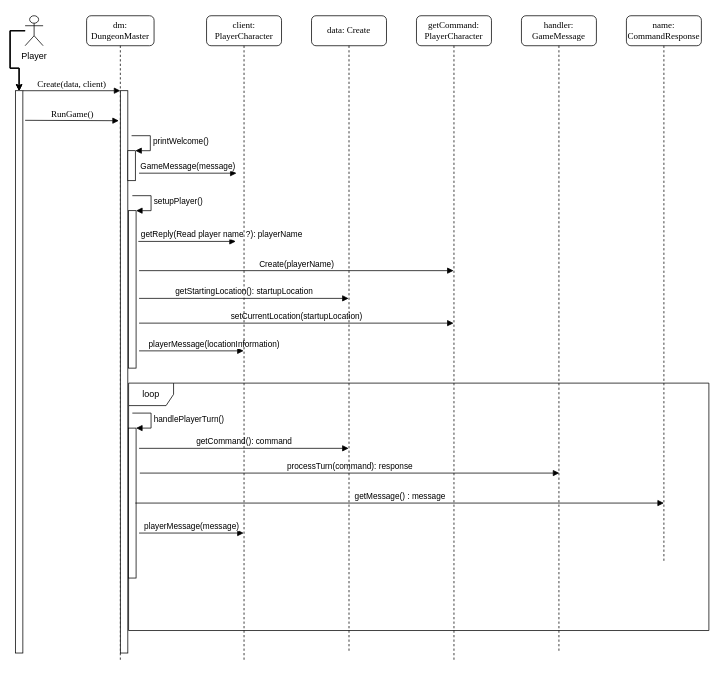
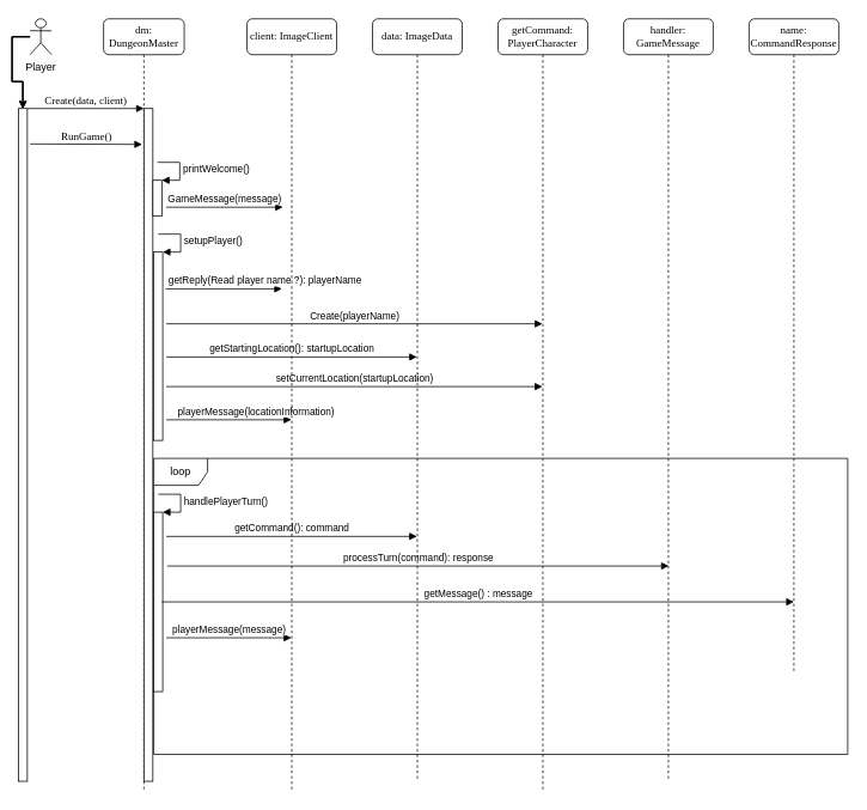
- <mxCell id="20" value="client: PlayerCharacter" style="shape=umlLifeline;perimeter=lifelinePerimeter;whiteSpace=wrap;html=1;container=1;collapsible=0;recursiveResize=0;outlineConnect=0;rounded=1;shadow=0;comic=0;labelBackgroundColor=none;strokeColor=#000000;strokeWidth=1;fillColor=#FFFFFF;fontFamily=Verdana;fontSize=12;fontColor=#000000;align=center;" parent="1" vertex="1"><mxGeometry x="275" y="20" width="100" height="860" as="geometry" /></mxCell>
+ <mxCell id="20" value="client: ImageClient" style="shape=umlLifeline;perimeter=lifelinePerimeter;whiteSpace=wrap;html=1;container=1;collapsible=0;recursiveResize=0;outlineConnect=0;rounded=1;shadow=0;comic=0;labelBackgroundColor=none;strokeColor=#000000;strokeWidth=1;fillColor=#FFFFFF;fontFamily=Verdana;fontSize=12;fontColor=#000000;align=center;" parent="1" vertex="1"><mxGeometry x="275" y="20" width="100" height="860" as="geometry" /></mxCell>
- <mxCell id="21" value="data: Create" style="shape=umlLifeline;perimeter=lifelinePerimeter;whiteSpace=wrap;html=1;container=1;collapsible=0;recursiveResize=0;outlineConnect=0;rounded=1;shadow=0;comic=0;labelBackgroundColor=none;strokeColor=#000000;strokeWidth=1;fillColor=#FFFFFF;fontFamily=Verdana;fontSize=12;fontColor=#000000;align=center;" parent="1" vertex="1"><mxGeometry x="415" y="20" width="100" height="850" as="geometry" /></mxCell>
+ <mxCell id="21" value="data: ImageData" style="shape=umlLifeline;perimeter=lifelinePerimeter;whiteSpace=wrap;html=1;container=1;collapsible=0;recursiveResize=0;outlineConnect=0;rounded=1;shadow=0;comic=0;labelBackgroundColor=none;strokeColor=#000000;strokeWidth=1;fillColor=#FFFFFF;fontFamily=Verdana;fontSize=12;fontColor=#000000;align=center;" parent="1" vertex="1"><mxGeometry x="415" y="20" width="100" height="850" as="geometry" /></mxCell>
